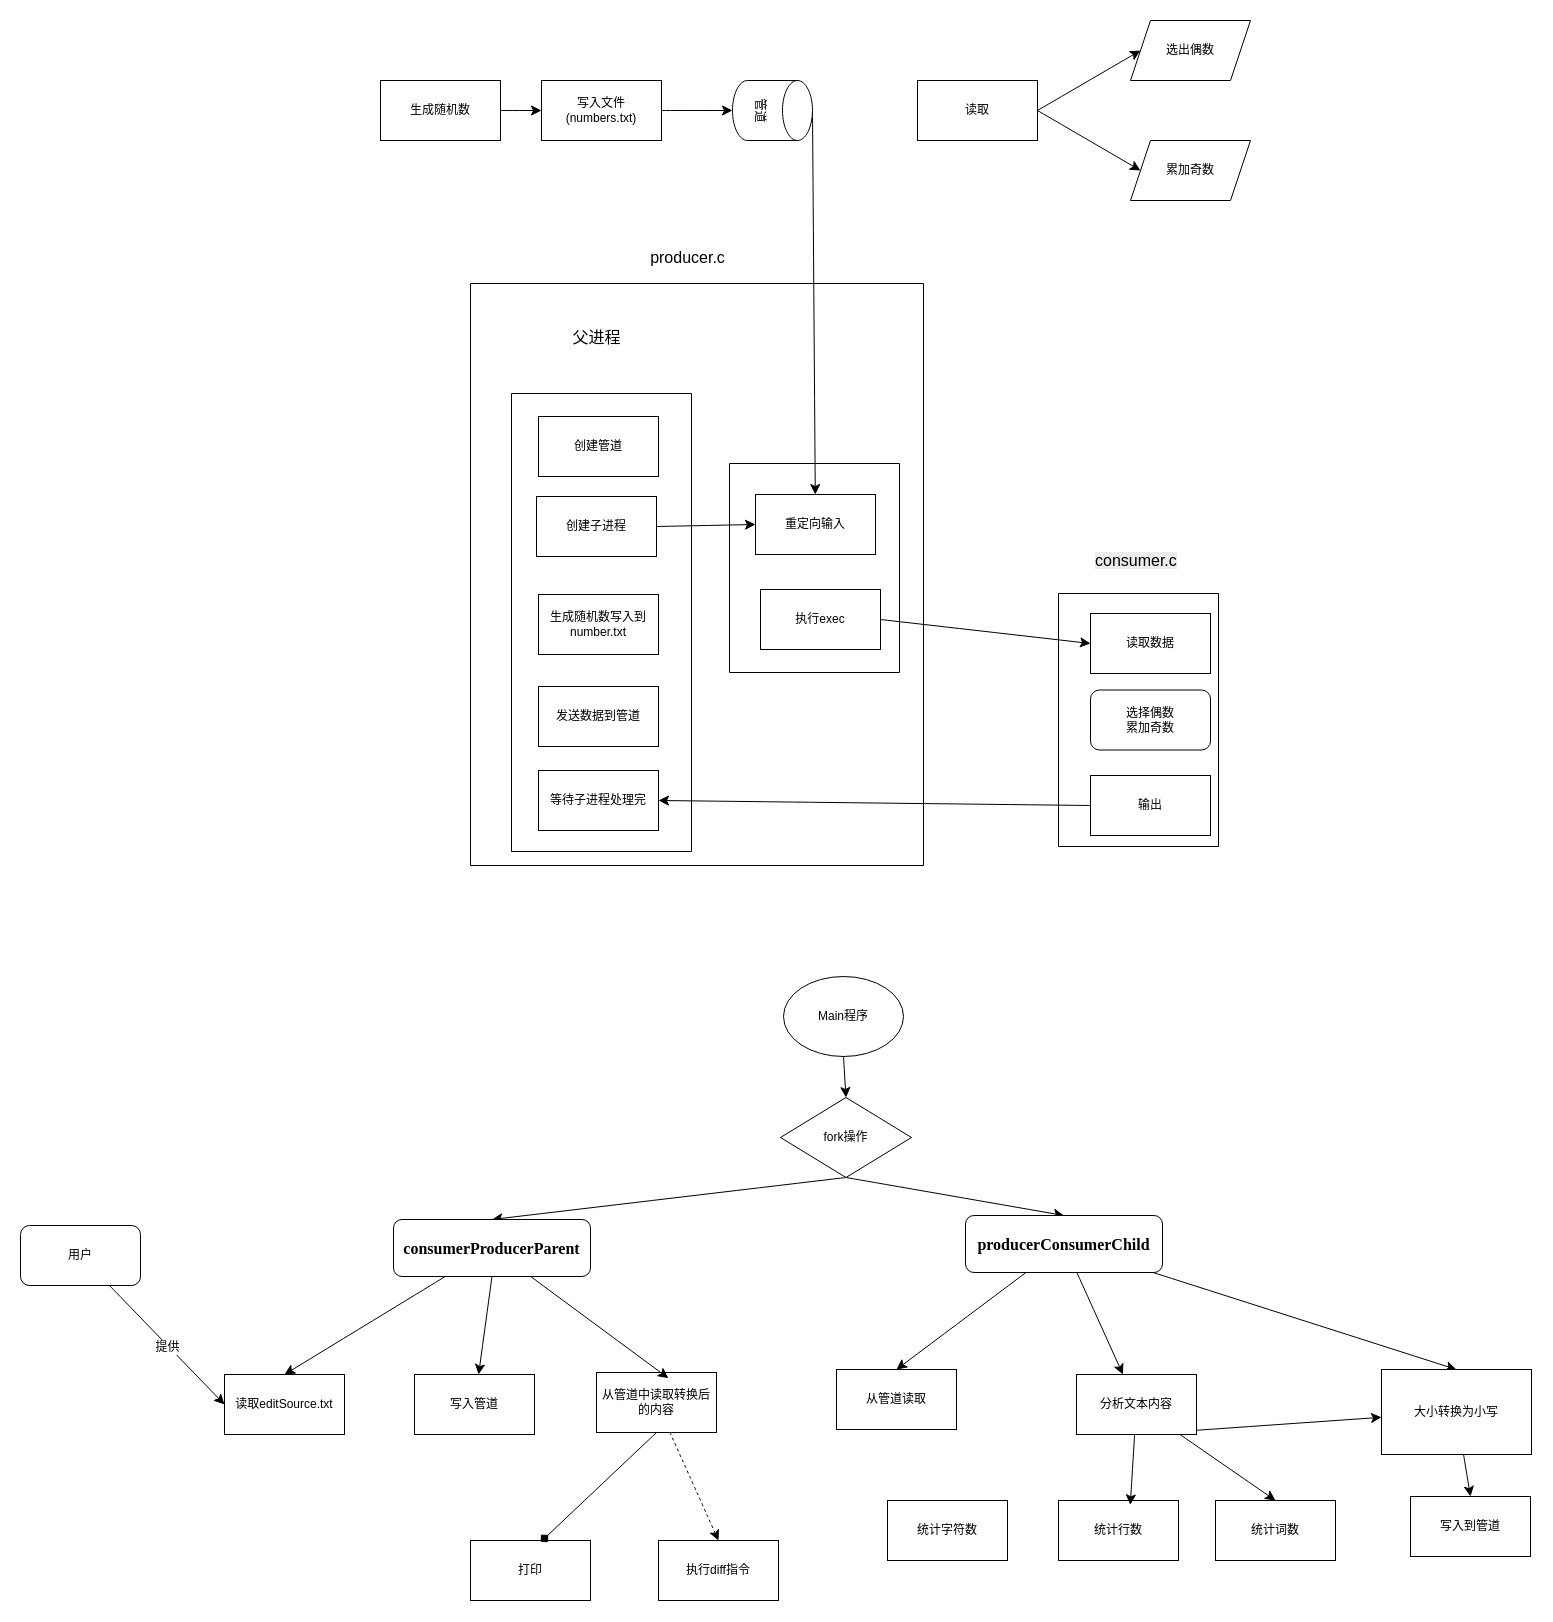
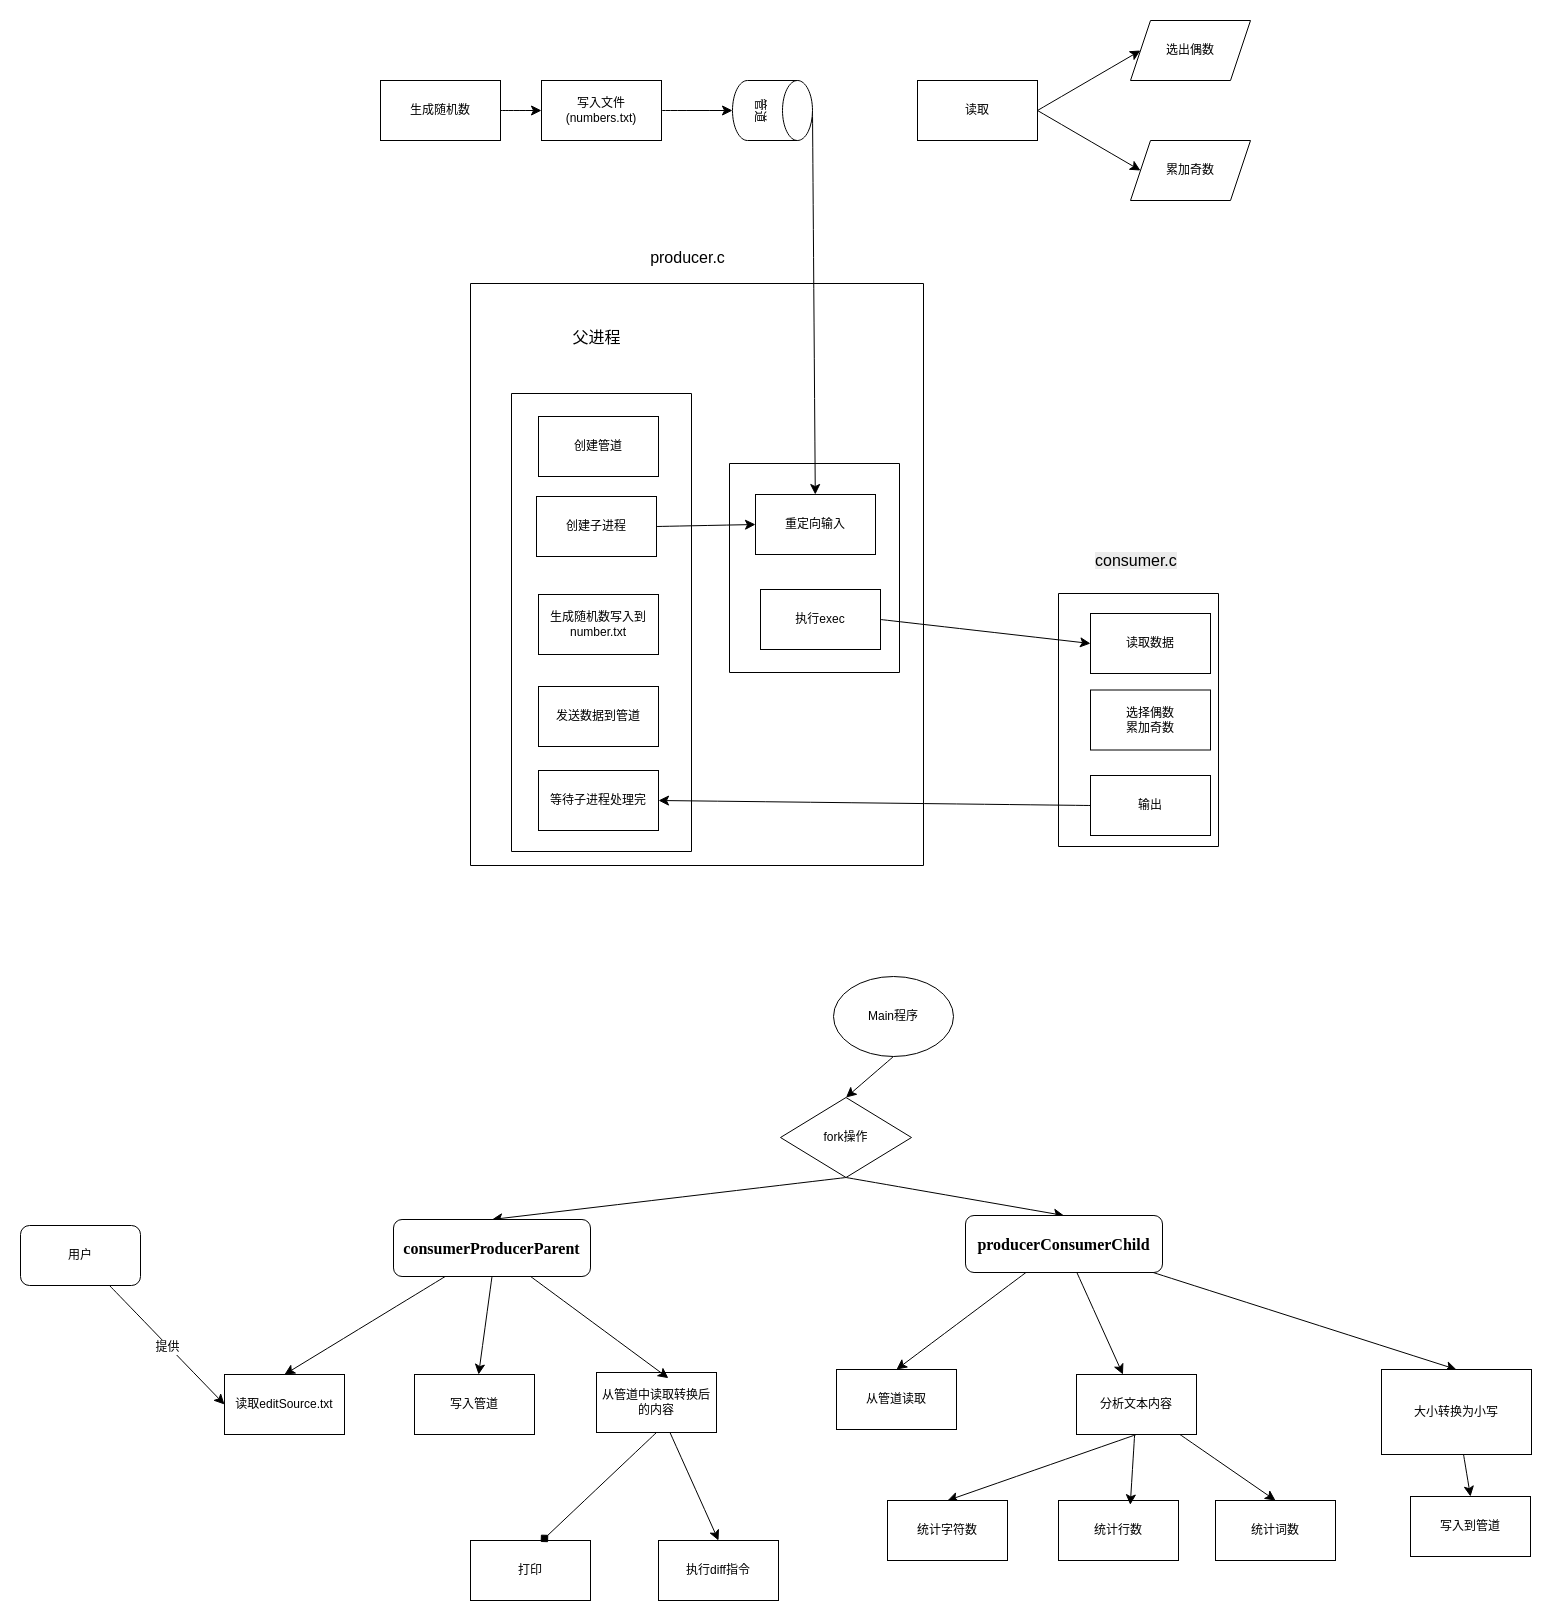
- <mxCell id="29" value="选择偶数&lt;br&gt;累加奇数" style="whiteSpace=wrap;html=1;rounded=1;" vertex="1" parent="27"><mxGeometry x="32" y="96.5" width="120" height="60" as="geometry" /></mxCell>
+ <mxCell id="29" value="选择偶数&lt;br&gt;累加奇数" style="rounded=0;whiteSpace=wrap;html=1;" vertex="1" parent="27"><mxGeometry x="32" y="96.5" width="120" height="60" as="geometry" /></mxCell>
- <mxCell id="34" value="Main程序" style="ellipse;whiteSpace=wrap;html=1;" vertex="1" parent="1"><mxGeometry x="783" y="976" width="120" height="80" as="geometry" /></mxCell>
+ <mxCell id="34" value="Main程序" style="ellipse;whiteSpace=wrap;html=1;" vertex="1" parent="1"><mxGeometry x="833" y="976" width="120" height="80" as="geometry" /></mxCell>
- <mxCell id="48" style="edgeStyle=none;curved=1;rounded=0;orthogonalLoop=1;jettySize=auto;html=1;exitX=0.5;exitY=1;exitDx=0;exitDy=0;fontSize=12;startSize=8;endSize=8;" edge="1" parent="1" source="50" target="55"><mxGeometry relative="1" as="geometry" /></mxCell>
+ <mxCell id="48" style="edgeStyle=none;curved=1;rounded=0;orthogonalLoop=1;jettySize=auto;html=1;exitX=0.5;exitY=1;exitDx=0;exitDy=0;entryX=0.5;entryY=0;entryDx=0;entryDy=0;fontSize=12;startSize=8;endSize=8;" edge="1" parent="1" source="50" target="51"><mxGeometry relative="1" as="geometry" /></mxCell>
- <mxCell id="57" style="edgeStyle=none;curved=1;rounded=0;orthogonalLoop=1;jettySize=auto;html=1;entryX=0.5;entryY=0;entryDx=0;entryDy=0;fontSize=12;startSize=8;endSize=8;dashed=1;" edge="1" parent="1" source="58" target="60"><mxGeometry relative="1" as="geometry" /></mxCell>
+ <mxCell id="57" style="edgeStyle=none;curved=1;rounded=0;orthogonalLoop=1;jettySize=auto;html=1;entryX=0.5;entryY=0;entryDx=0;entryDy=0;fontSize=12;startSize=8;endSize=8;" edge="1" parent="1" source="58" target="60"><mxGeometry relative="1" as="geometry" /></mxCell>
